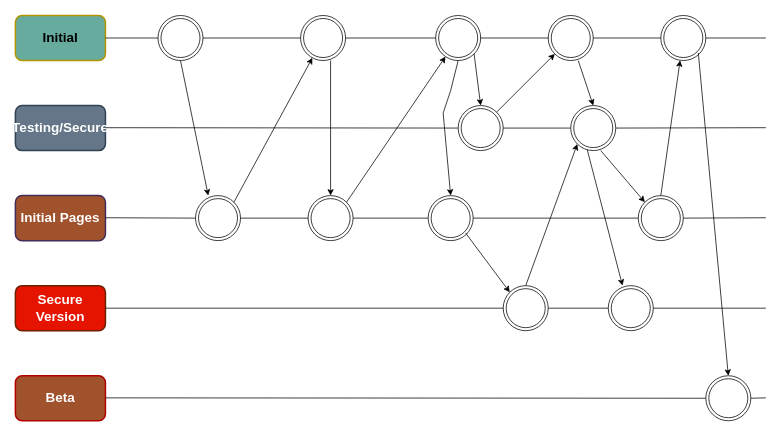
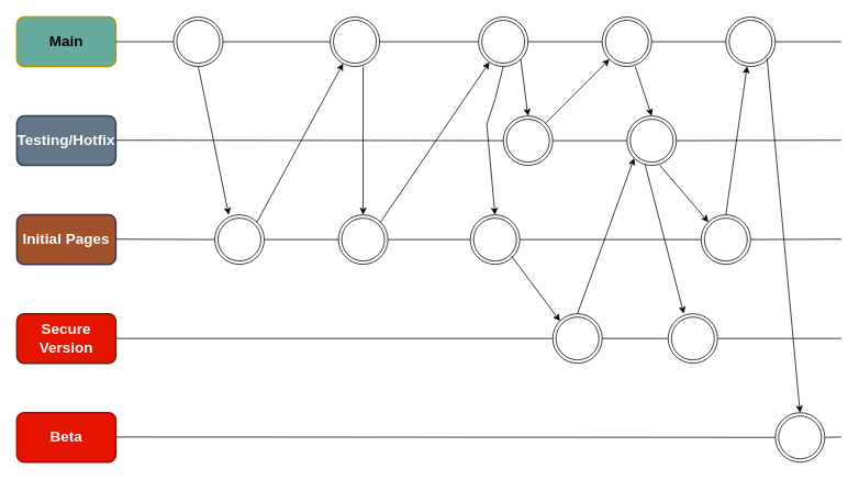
- <mxCell id="2" value="Initial" style="rounded=1;whiteSpace=wrap;html=1;strokeWidth=2;fillWeight=4;hachureGap=8;hachureAngle=45;fillColor=light-dark(#67AB9F,#67AB9F);fontColor=#000000;strokeColor=light-dark(#B09500,#67AB9F);fontSize=18;fontStyle=1;textShadow=0;" vertex="1" parent="1"><mxGeometry x="20" y="20" width="120" height="60" as="geometry" /></mxCell>
+ <mxCell id="2" value="Main" style="rounded=1;whiteSpace=wrap;html=1;strokeWidth=2;fillWeight=4;hachureGap=8;hachureAngle=45;fillColor=light-dark(#67AB9F,#67AB9F);fontColor=#000000;strokeColor=light-dark(#B09500,#67AB9F);fontSize=18;fontStyle=1;textShadow=0;" vertex="1" parent="1"><mxGeometry x="20" y="20" width="120" height="60" as="geometry" /></mxCell>
- <mxCell id="3" value="Testing/Secure" style="rounded=1;whiteSpace=wrap;html=1;strokeWidth=2;fillWeight=4;hachureGap=8;hachureAngle=45;fillColor=light-dark(#647687,#E3C800);fontColor=light-dark(#FFFFFF,#FFFFFF);strokeColor=light-dark(#314354,#FFD966);fontSize=18;textShadow=0;fontStyle=1" vertex="1" parent="1"><mxGeometry x="20" y="140" width="120" height="60" as="geometry" /></mxCell>
+ <mxCell id="3" value="Testing/Hotfix" style="rounded=1;whiteSpace=wrap;html=1;strokeWidth=2;fillWeight=4;hachureGap=8;hachureAngle=45;fillColor=light-dark(#647687,#E3C800);fontColor=light-dark(#FFFFFF,#FFFFFF);strokeColor=light-dark(#314354,#FFD966);fontSize=18;textShadow=0;fontStyle=1" vertex="1" parent="1"><mxGeometry x="20" y="140" width="120" height="60" as="geometry" /></mxCell>
- <mxCell id="6" value="Beta" style="rounded=1;whiteSpace=wrap;html=1;strokeWidth=2;fillWeight=4;hachureGap=8;hachureAngle=45;fillColor=#a0522d;fontColor=light-dark(#FFFFFF,#F0F0F0);strokeColor=#B20000;fontStyle=1;fontSize=18;" vertex="1" parent="1"><mxGeometry x="20" y="500" width="120" height="60" as="geometry" /></mxCell>
+ <mxCell id="6" value="Beta" style="rounded=1;whiteSpace=wrap;html=1;strokeWidth=2;fillWeight=4;hachureGap=8;hachureAngle=45;fillColor=#e51400;fontColor=light-dark(#FFFFFF,#F0F0F0);strokeColor=#B20000;fontStyle=1;fontSize=18;" vertex="1" parent="1"><mxGeometry x="20" y="500" width="120" height="60" as="geometry" /></mxCell>
